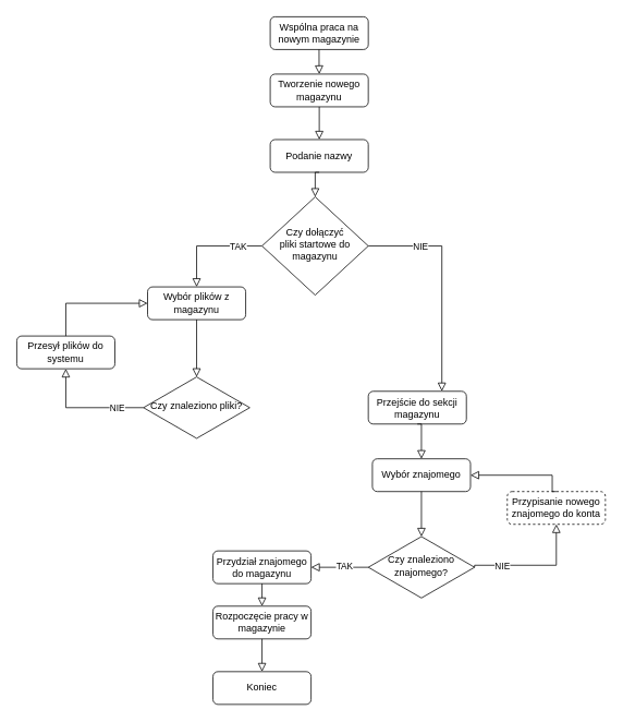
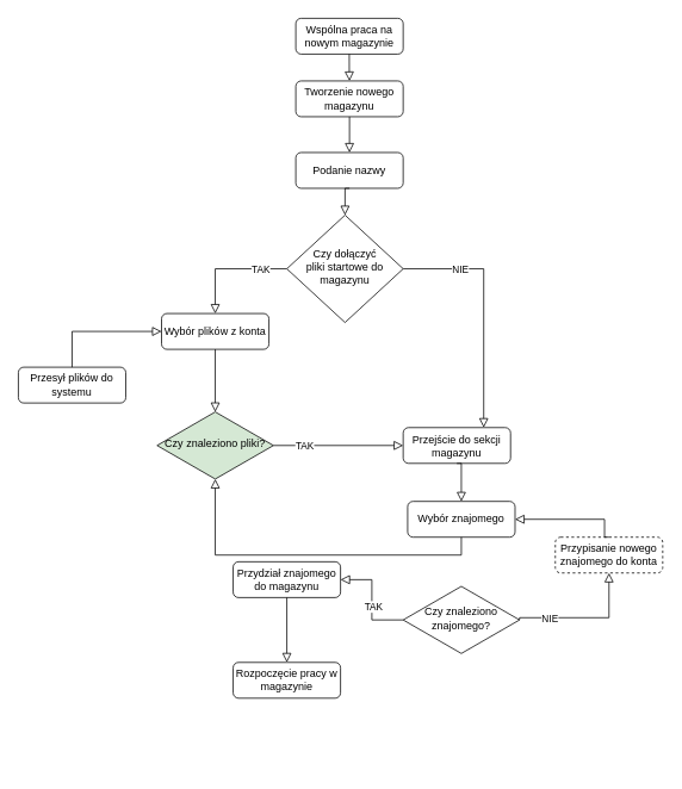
- <mxCell id="14" value="Wybór plików z magazynu" style="rounded=1;whiteSpace=wrap;html=1;fontSize=12;glass=0;strokeWidth=1;shadow=0;" vertex="1" parent="1"><mxGeometry x="180" y="350" width="120" height="40" as="geometry" /></mxCell>
+ <mxCell id="14" value="Wybór plików z konta" style="rounded=1;whiteSpace=wrap;html=1;fontSize=12;glass=0;strokeWidth=1;shadow=0;" vertex="1" parent="1"><mxGeometry x="180" y="350" width="120" height="40" as="geometry" /></mxCell>
- <mxCell id="17" value="" style="rounded=0;html=1;jettySize=auto;orthogonalLoop=1;fontSize=11;endArrow=block;endFill=0;endSize=8;strokeWidth=1;shadow=0;labelBackgroundColor=none;edgeStyle=orthogonalEdgeStyle;exitX=0;exitY=0.5;exitDx=0;exitDy=0;entryX=0.5;entryY=1;entryDx=0;entryDy=0;" edge="1" parent="1" source="15" target="16"><mxGeometry x="-1" y="-85" relative="1" as="geometry"><mxPoint x="25" y="-60" as="offset" /><mxPoint x="330" y="305" as="sourcePoint" /><mxPoint x="250" y="360" as="targetPoint" /></mxGeometry></mxCell>
- <mxCell id="18" value="NIE" style="edgeLabel;html=1;align=center;verticalAlign=middle;resizable=0;points=[];" vertex="1" connectable="0" parent="17"><mxGeometry x="-0.532" relative="1" as="geometry"><mxPoint as="offset" /></mxGeometry></mxCell>
- <mxCell id="15" value="Czy znaleziono pliki?" style="rhombus;whiteSpace=wrap;html=1;shadow=0;fontFamily=Helvetica;fontSize=12;align=center;strokeWidth=1;spacing=6;spacingTop=-4;" vertex="1" parent="1"><mxGeometry x="175" y="460" width="130" height="75" as="geometry" /></mxCell>
+ <mxCell id="15" value="Czy znaleziono pliki?" style="rhombus;whiteSpace=wrap;html=1;shadow=0;fontFamily=Helvetica;fontSize=12;align=center;strokeWidth=1;spacing=6;spacingTop=-4;fillColor=#d5e8d4;" vertex="1" parent="1"><mxGeometry x="175" y="460" width="130" height="75" as="geometry" /></mxCell>
+ <mxCell id="20" value="" style="rounded=0;html=1;jettySize=auto;orthogonalLoop=1;fontSize=11;endArrow=block;endFill=0;endSize=8;strokeWidth=1;shadow=0;labelBackgroundColor=none;edgeStyle=orthogonalEdgeStyle;exitX=1;exitY=0.5;exitDx=0;exitDy=0;entryX=0;entryY=0.5;entryDx=0;entryDy=0;" edge="1" parent="1" source="15" target="5"><mxGeometry x="-1" y="-85" relative="1" as="geometry"><mxPoint x="25" y="-60" as="offset" /><mxPoint x="330" y="305" as="sourcePoint" /><mxPoint x="250" y="360" as="targetPoint" /></mxGeometry></mxCell>
+ <mxCell id="21" value="TAK" style="edgeLabel;html=1;align=center;verticalAlign=middle;resizable=0;points=[];" vertex="1" connectable="0" parent="20"><mxGeometry x="-0.532" relative="1" as="geometry"><mxPoint as="offset" /></mxGeometry></mxCell>
- <mxCell id="29" value="" style="rounded=0;html=1;jettySize=auto;orthogonalLoop=1;fontSize=11;endArrow=block;endFill=0;endSize=8;strokeWidth=1;shadow=0;labelBackgroundColor=none;edgeStyle=orthogonalEdgeStyle;exitX=0.5;exitY=1;exitDx=0;exitDy=0;entryX=0.5;entryY=0;entryDx=0;entryDy=0;" edge="1" parent="1" source="23" target="24"><mxGeometry x="-1" y="-85" relative="1" as="geometry"><mxPoint x="25" y="-60" as="offset" /><mxPoint x="395" y="780" as="sourcePoint" /><mxPoint x="495" y="740" as="targetPoint" /></mxGeometry></mxCell>
+ <mxCell id="29" value="" style="rounded=0;html=1;jettySize=auto;orthogonalLoop=1;fontSize=11;endArrow=block;endFill=0;endSize=8;strokeWidth=1;shadow=0;labelBackgroundColor=none;edgeStyle=orthogonalEdgeStyle;exitX=0.5;exitY=1;exitDx=0;exitDy=0;" edge="1" parent="1" source="23" target="15"><mxGeometry x="-1" y="-85" relative="1" as="geometry"><mxPoint x="25" y="-60" as="offset" /><mxPoint x="395" y="780" as="sourcePoint" /><mxPoint x="495" y="740" as="targetPoint" /></mxGeometry></mxCell>
- <mxCell id="31" value="Przydział znajomego do magazynu" style="rounded=1;whiteSpace=wrap;html=1;fontSize=12;glass=0;strokeWidth=1;shadow=0;" vertex="1" parent="1"><mxGeometry x="260" y="672.5" width="120" height="40" as="geometry" /></mxCell>
+ <mxCell id="31" value="Przydział znajomego do magazynu" style="rounded=1;whiteSpace=wrap;html=1;fontSize=12;glass=0;strokeWidth=1;shadow=0;" vertex="1" parent="1"><mxGeometry x="260" y="627.5" width="120" height="40" as="geometry" /></mxCell>
- <mxCell id="36" value="" style="rounded=0;html=1;jettySize=auto;orthogonalLoop=1;fontSize=11;endArrow=block;endFill=0;endSize=8;strokeWidth=1;shadow=0;labelBackgroundColor=none;edgeStyle=orthogonalEdgeStyle;exitX=0.5;exitY=1;exitDx=0;exitDy=0;entryX=0.5;entryY=0;entryDx=0;entryDy=0;" edge="1" parent="1" source="32" target="6"><mxGeometry x="-1" y="-85" relative="1" as="geometry"><mxPoint x="25" y="-60" as="offset" /><mxPoint x="545" y="630" as="sourcePoint" /><mxPoint x="545" y="685" as="targetPoint" /></mxGeometry></mxCell>
- <mxCell id="6" value="Koniec" style="rounded=1;whiteSpace=wrap;html=1;fontSize=12;glass=0;strokeWidth=1;shadow=0;" vertex="1" parent="1"><mxGeometry x="260" y="820" width="120" height="40" as="geometry" /></mxCell>
